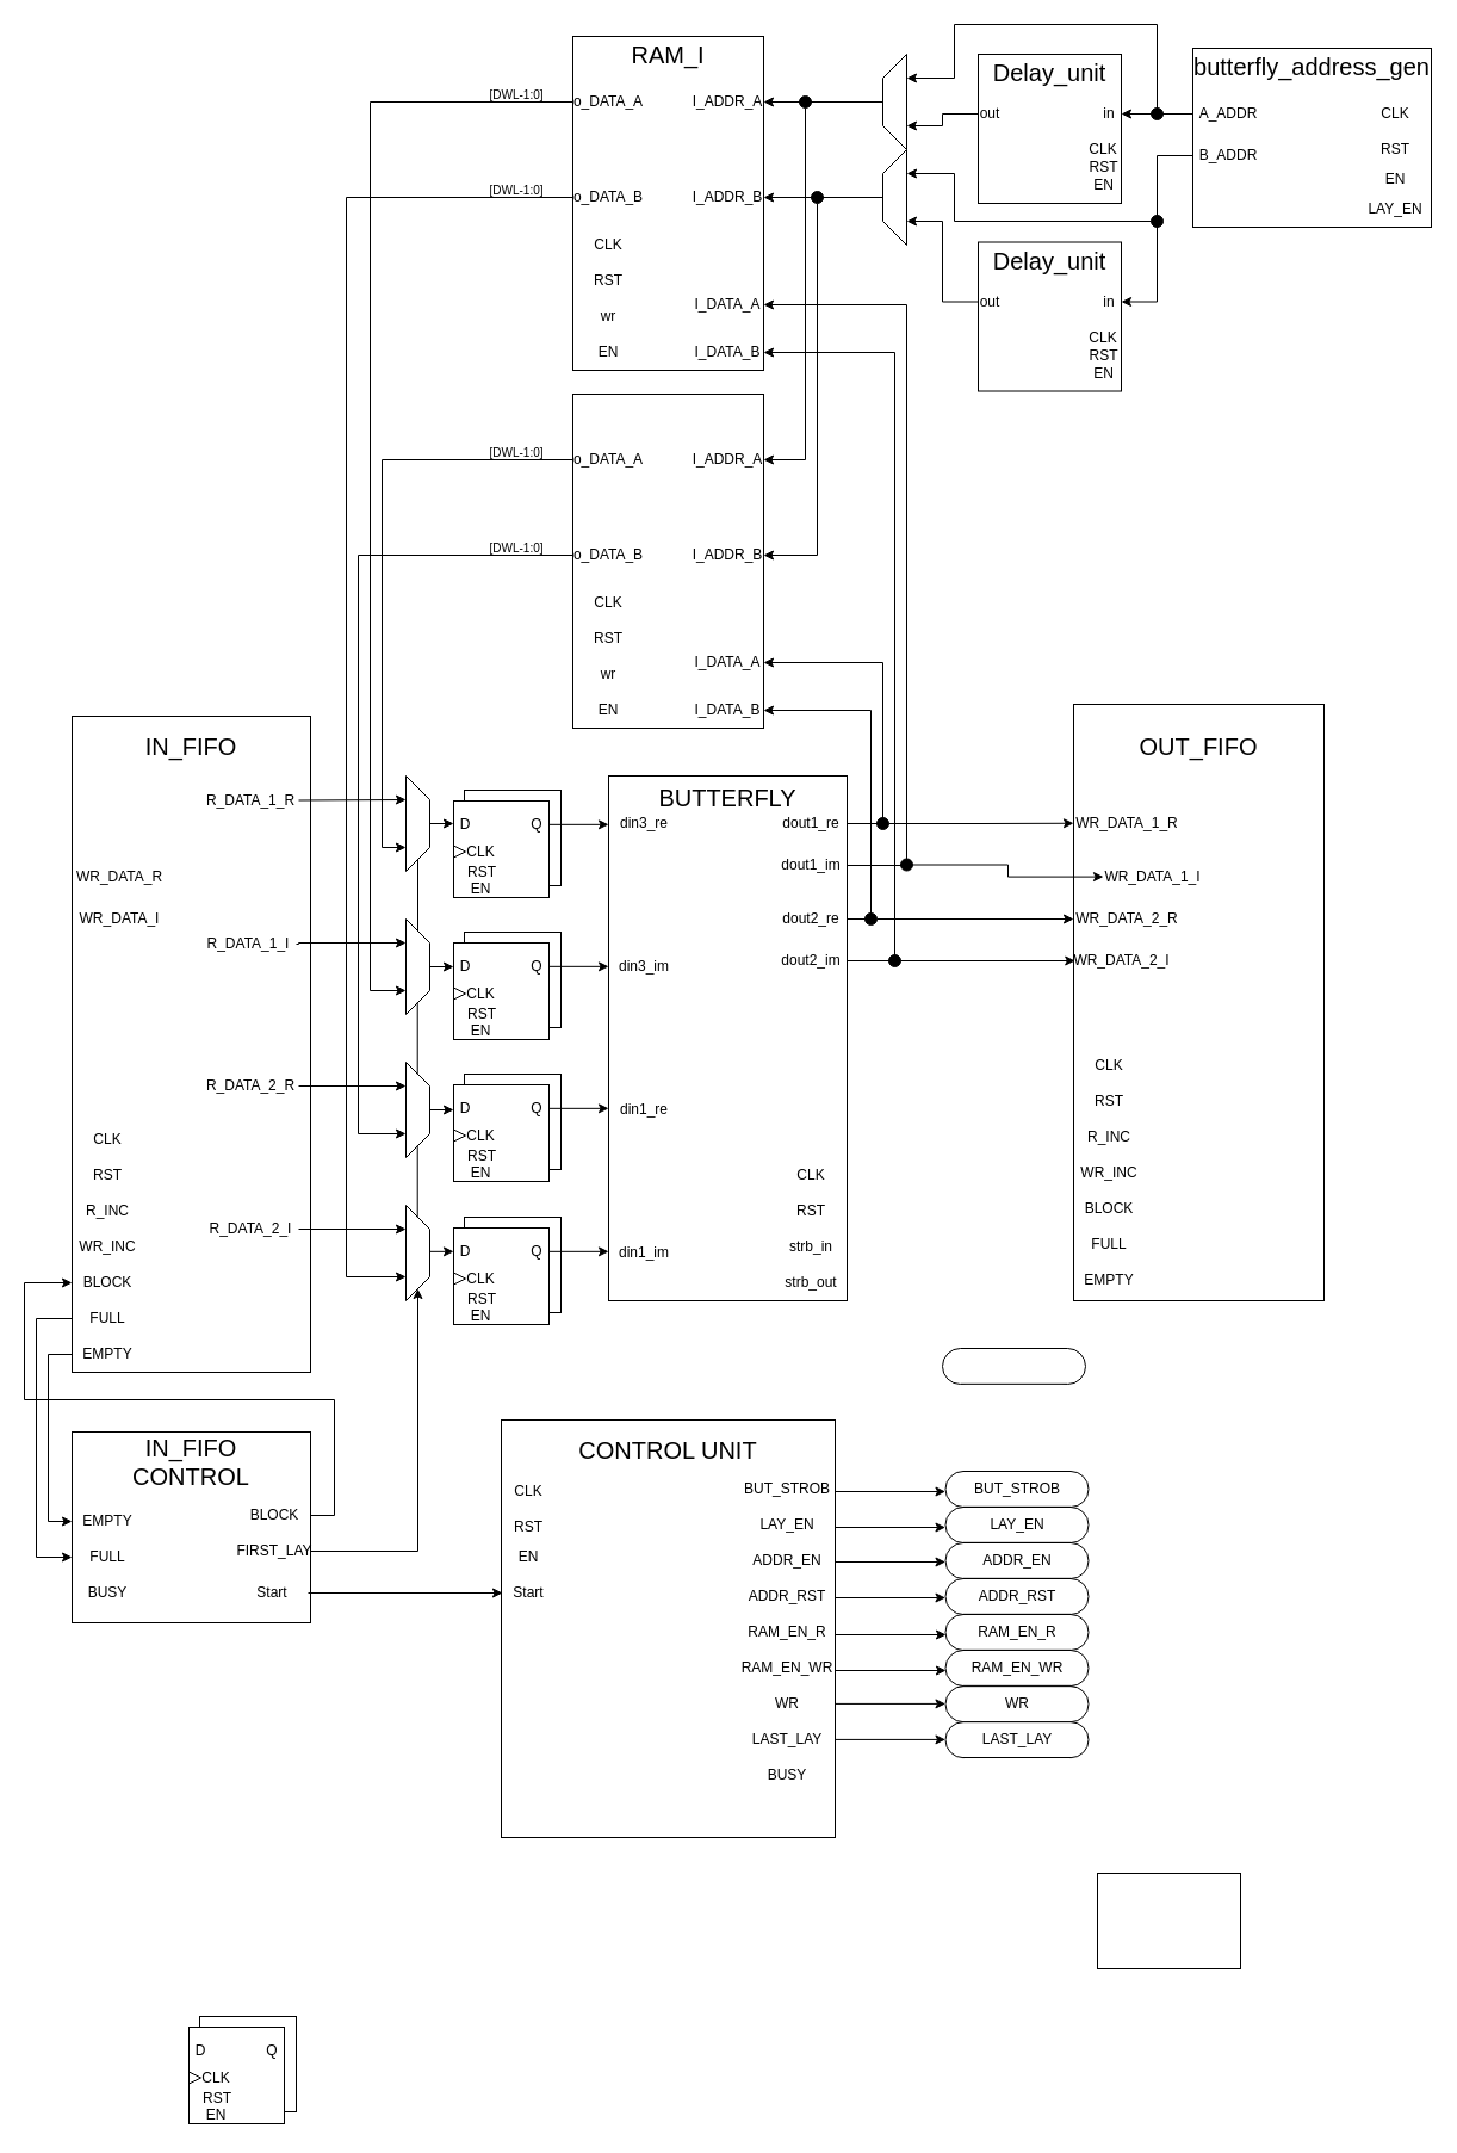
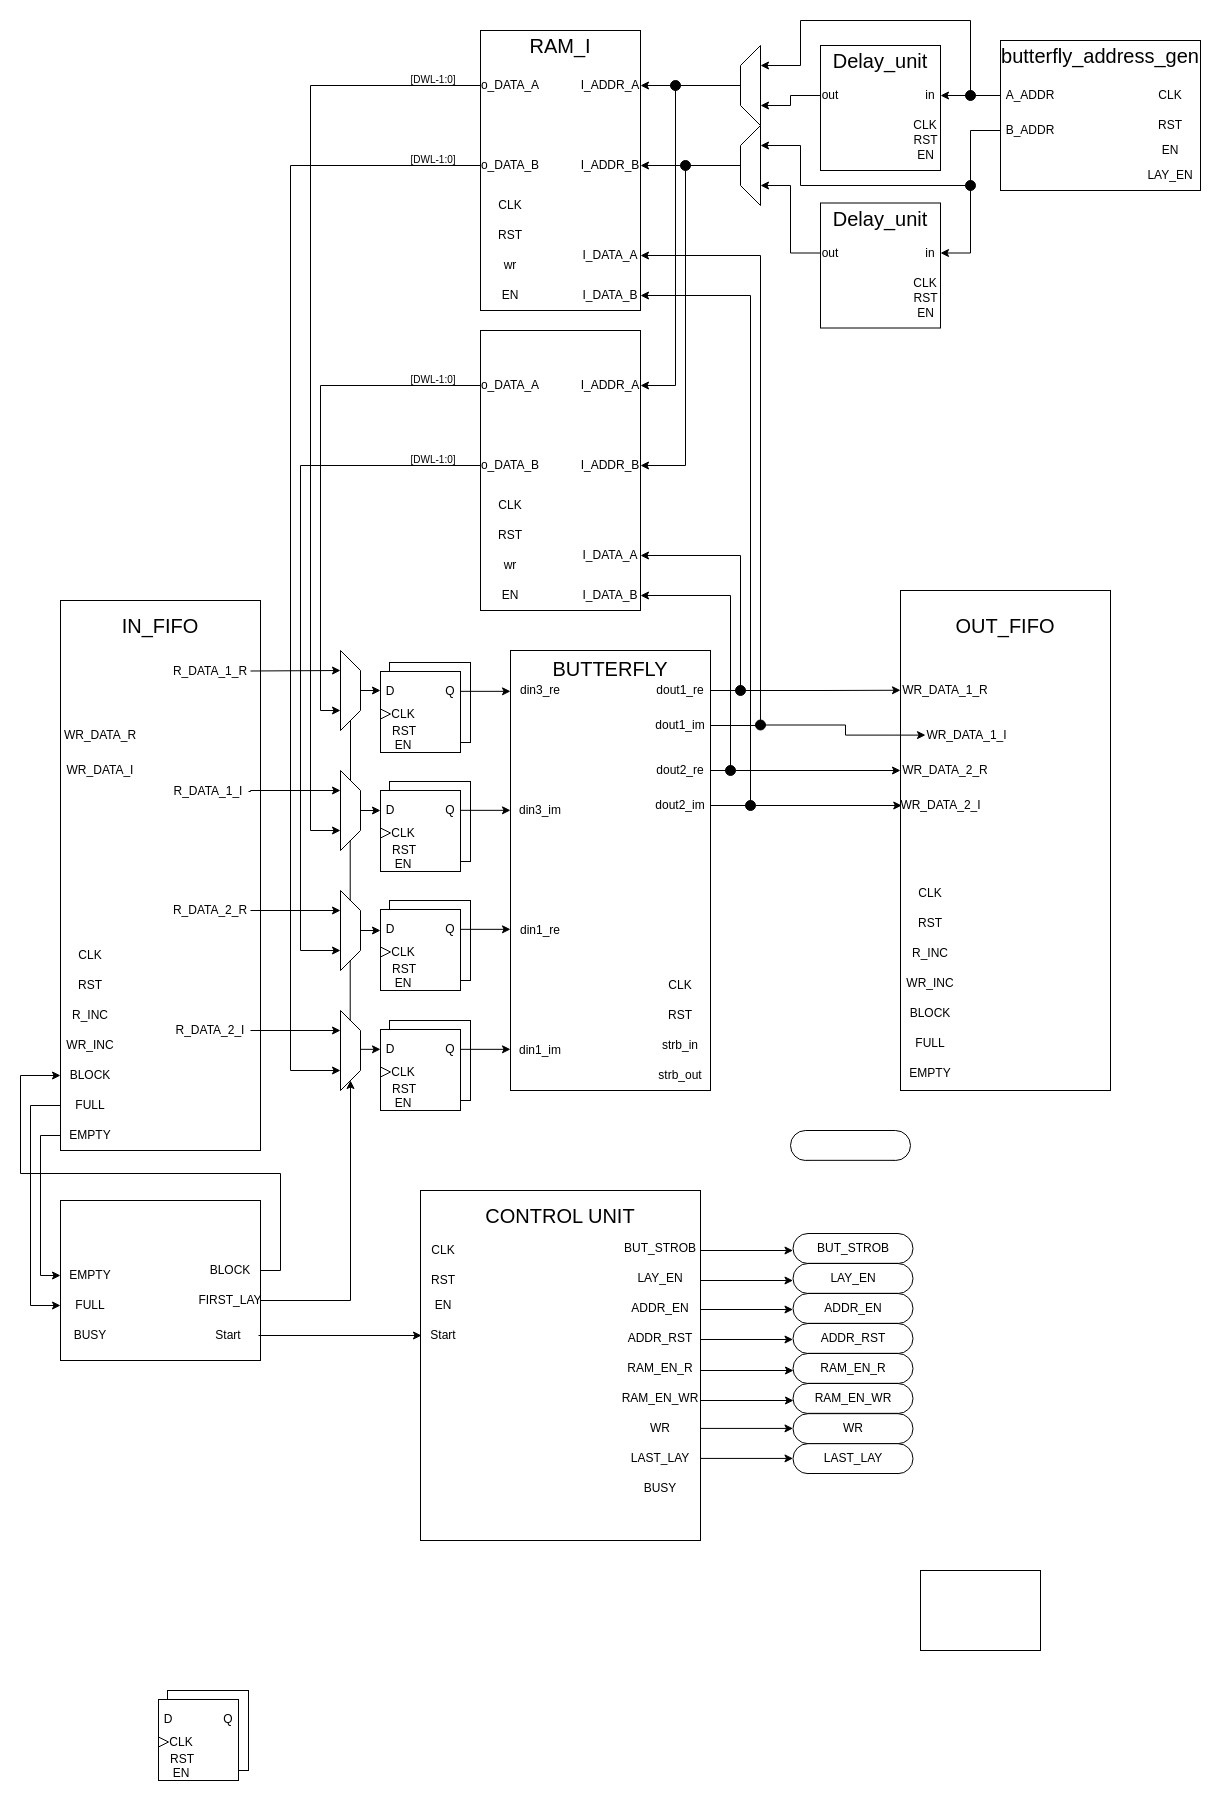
- <mxCell id="198" value="&lt;span style=&quot;font-size: 20px;&quot;&gt;IN_FIFO&lt;br&gt;CONTROL&lt;/span&gt;" style="text;html=1;strokeColor=none;fillColor=none;align=center;verticalAlign=middle;whiteSpace=wrap;rounded=0;fontSize=10;" vertex="1" parent="1"><mxGeometry x="70" y="1210" width="180" height="30" as="geometry" /></mxCell>
